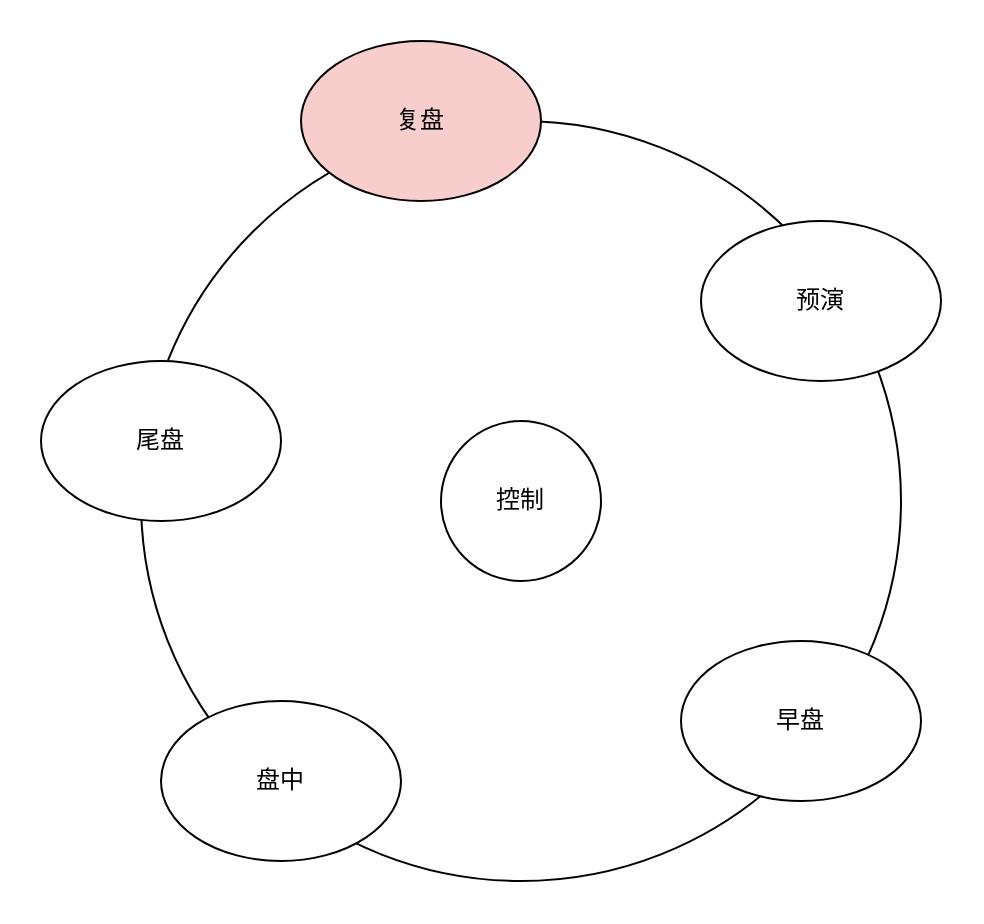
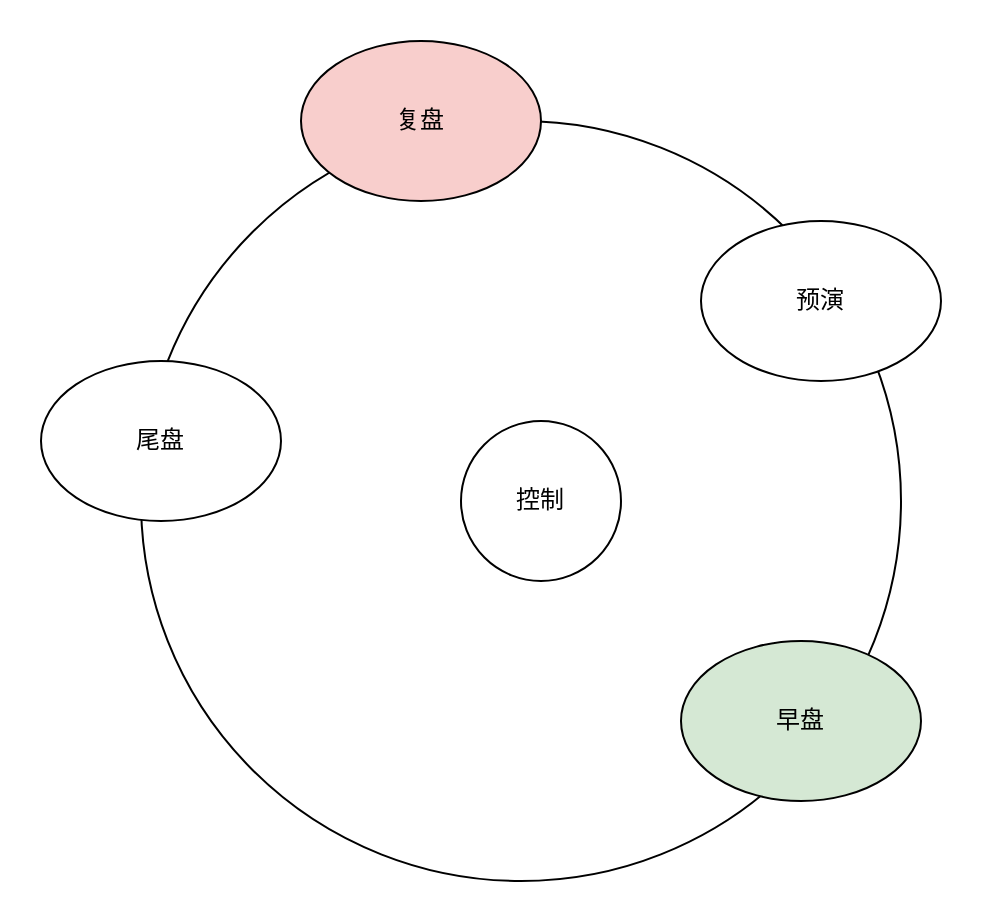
- <mxCell id="8" value="控制" style="ellipse;whiteSpace=wrap;html=1;aspect=fixed;" vertex="1" parent="1"><mxGeometry x="220" y="210" width="80" height="80" as="geometry" /></mxCell>
+ <mxCell id="8" value="控制" style="ellipse;whiteSpace=wrap;html=1;aspect=fixed;" vertex="1" parent="1"><mxGeometry x="230" y="210" width="80" height="80" as="geometry" /></mxCell>
- <mxCell id="5" value="早盘" style="ellipse;whiteSpace=wrap;html=1;" vertex="1" parent="1"><mxGeometry x="340" y="320" width="120" height="80" as="geometry" /></mxCell>
+ <mxCell id="5" value="早盘" style="ellipse;whiteSpace=wrap;html=1;fillColor=#d5e8d4;" vertex="1" parent="1"><mxGeometry x="340" y="320" width="120" height="80" as="geometry" /></mxCell>
- <mxCell id="6" value="盘中" style="ellipse;whiteSpace=wrap;html=1;" vertex="1" parent="1"><mxGeometry x="80" y="350" width="120" height="80" as="geometry" /></mxCell>
